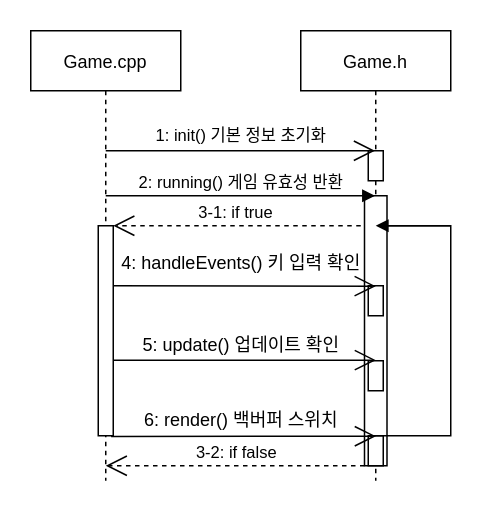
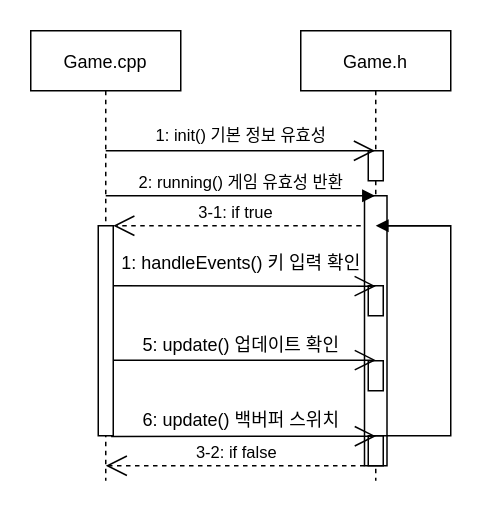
- <mxCell id="14" value="&lt;span style=&quot;font-size: 11px; background-color: rgb(255, 255, 255);&quot;&gt;1: init() 기본 정보 초기화&lt;/span&gt;" style="text;html=1;align=center;verticalAlign=middle;resizable=0;points=[];autosize=1;strokeColor=none;fillColor=none;" vertex="1" parent="1"><mxGeometry x="90" y="75" width="140" height="30" as="geometry" /></mxCell>
+ <mxCell id="14" value="&lt;span style=&quot;font-size: 11px; background-color: rgb(255, 255, 255);&quot;&gt;1: init() 기본 정보 유효성&lt;/span&gt;" style="text;html=1;align=center;verticalAlign=middle;resizable=0;points=[];autosize=1;strokeColor=none;fillColor=none;" vertex="1" parent="1"><mxGeometry x="90" y="75" width="140" height="30" as="geometry" /></mxCell>
- <mxCell id="8" value="4: handleEvents() 키 입력 확인" style="text;html=1;align=center;verticalAlign=middle;resizable=0;points=[];autosize=1;strokeColor=none;fillColor=none;" vertex="1" parent="4"><mxGeometry x="-135" y="140" width="190" height="30" as="geometry" /></mxCell>
+ <mxCell id="8" value="1: handleEvents() 키 입력 확인" style="text;html=1;align=center;verticalAlign=middle;resizable=0;points=[];autosize=1;strokeColor=none;fillColor=none;" vertex="1" parent="4"><mxGeometry x="-135" y="140" width="190" height="30" as="geometry" /></mxCell>
- <mxCell id="21" value="6: render() 백버퍼 스위치" style="text;html=1;align=center;verticalAlign=middle;resizable=0;points=[];autosize=1;strokeColor=none;fillColor=none;" vertex="1" parent="1"><mxGeometry x="80" y="265" width="160" height="30" as="geometry" /></mxCell>
+ <mxCell id="21" value="6: update() 백버퍼 스위치" style="text;html=1;align=center;verticalAlign=middle;resizable=0;points=[];autosize=1;strokeColor=none;fillColor=none;" vertex="1" parent="1"><mxGeometry x="80" y="265" width="160" height="30" as="geometry" /></mxCell>
